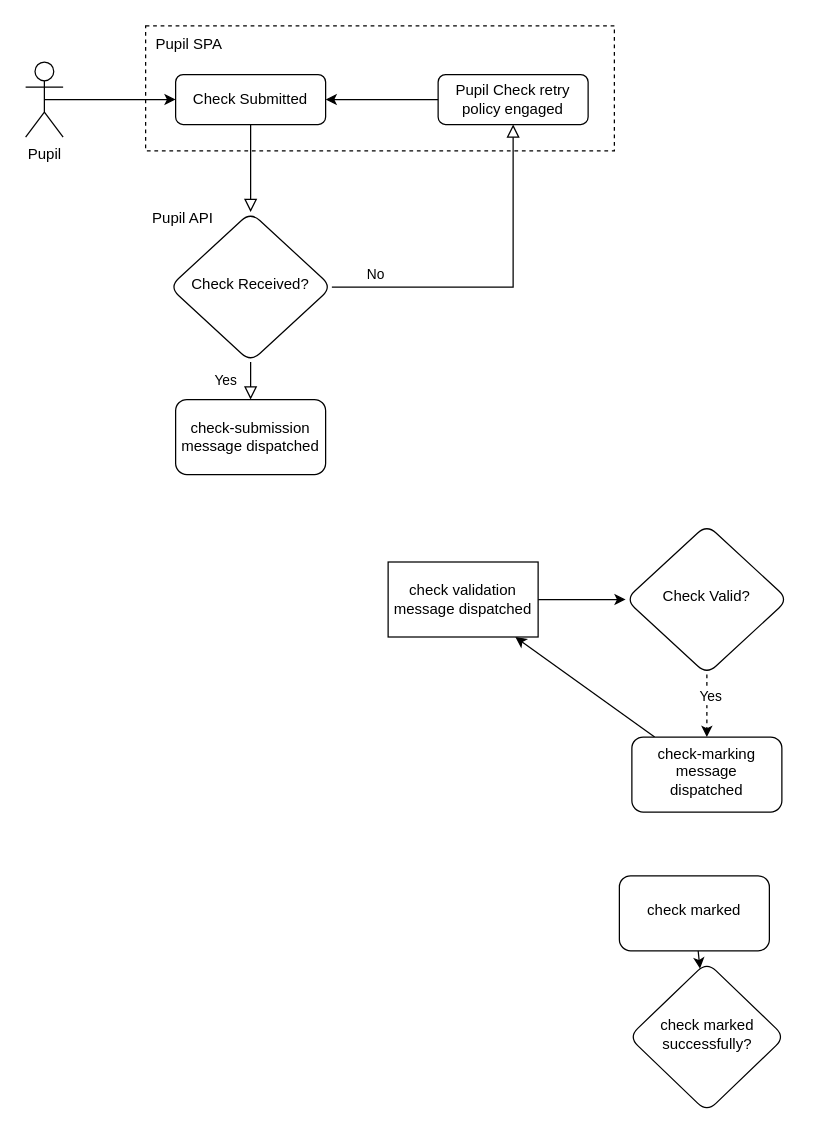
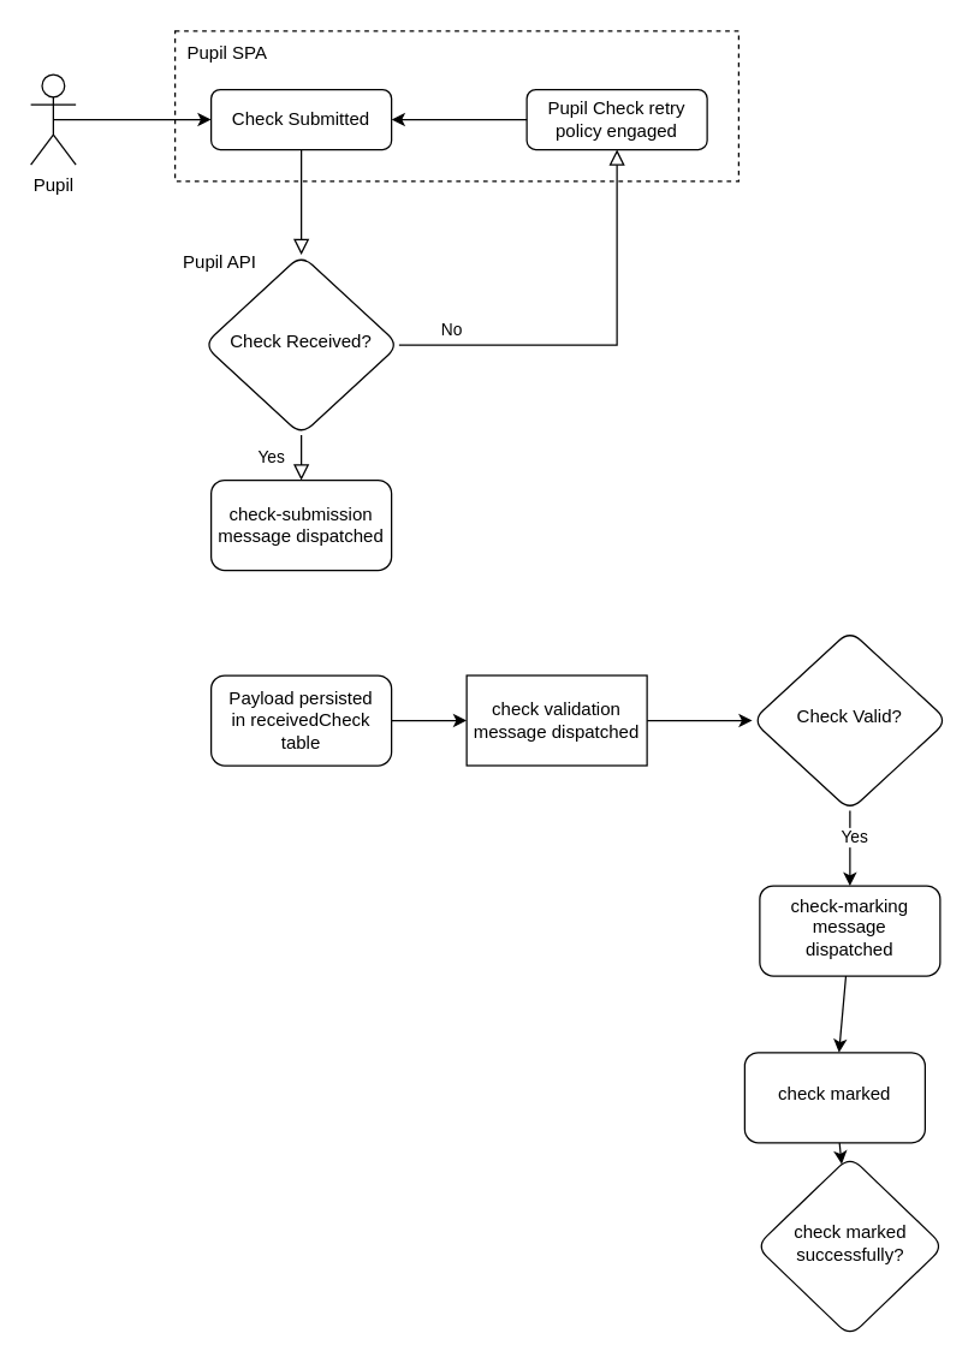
+ <mxCell id="9" value="Payload persisted&lt;div&gt;in receivedCheck table&lt;/div&gt;" style="rounded=1;whiteSpace=wrap;html=1;fontSize=12;glass=0;strokeWidth=1;shadow=0;" parent="1" vertex="1"><mxGeometry x="140" y="449" width="120" height="60" as="geometry" /></mxCell>
+ <mxCell id="8" value="" style="edgeStyle=orthogonalEdgeStyle;rounded=0;orthogonalLoop=1;jettySize=auto;html=1;" parent="1" source="9" target="14" edge="1"><mxGeometry relative="1" as="geometry" /></mxCell>
- <mxCell id="19" value="" style="edgeStyle=none;html=1;" edge="1" parent="1" source="20" target="14"><mxGeometry relative="1" as="geometry" /></mxCell>
+ <mxCell id="19" value="" style="edgeStyle=none;html=1;" edge="1" parent="1" source="20" target="22"><mxGeometry relative="1" as="geometry" /></mxCell>
- <mxCell id="16" value="" style="edgeStyle=orthogonalEdgeStyle;rounded=0;orthogonalLoop=1;jettySize=auto;html=1;fontFamily=Helvetica;fontSize=12;fontColor=default;dashed=1;" parent="1" source="18" target="20" edge="1"><mxGeometry relative="1" as="geometry" /></mxCell>
+ <mxCell id="16" value="" style="edgeStyle=orthogonalEdgeStyle;rounded=0;orthogonalLoop=1;jettySize=auto;html=1;fontFamily=Helvetica;fontSize=12;fontColor=default;" parent="1" source="18" target="20" edge="1"><mxGeometry relative="1" as="geometry" /></mxCell>
